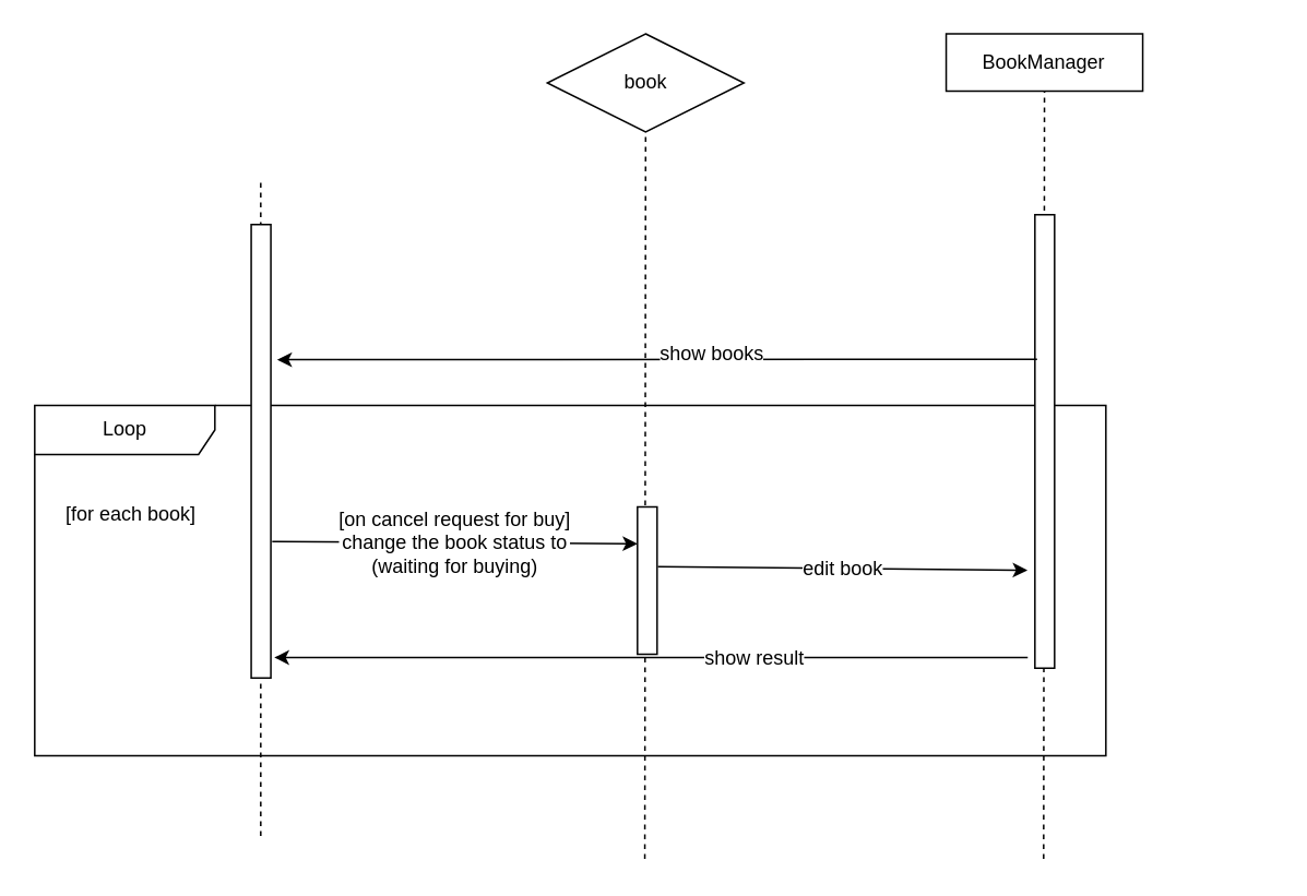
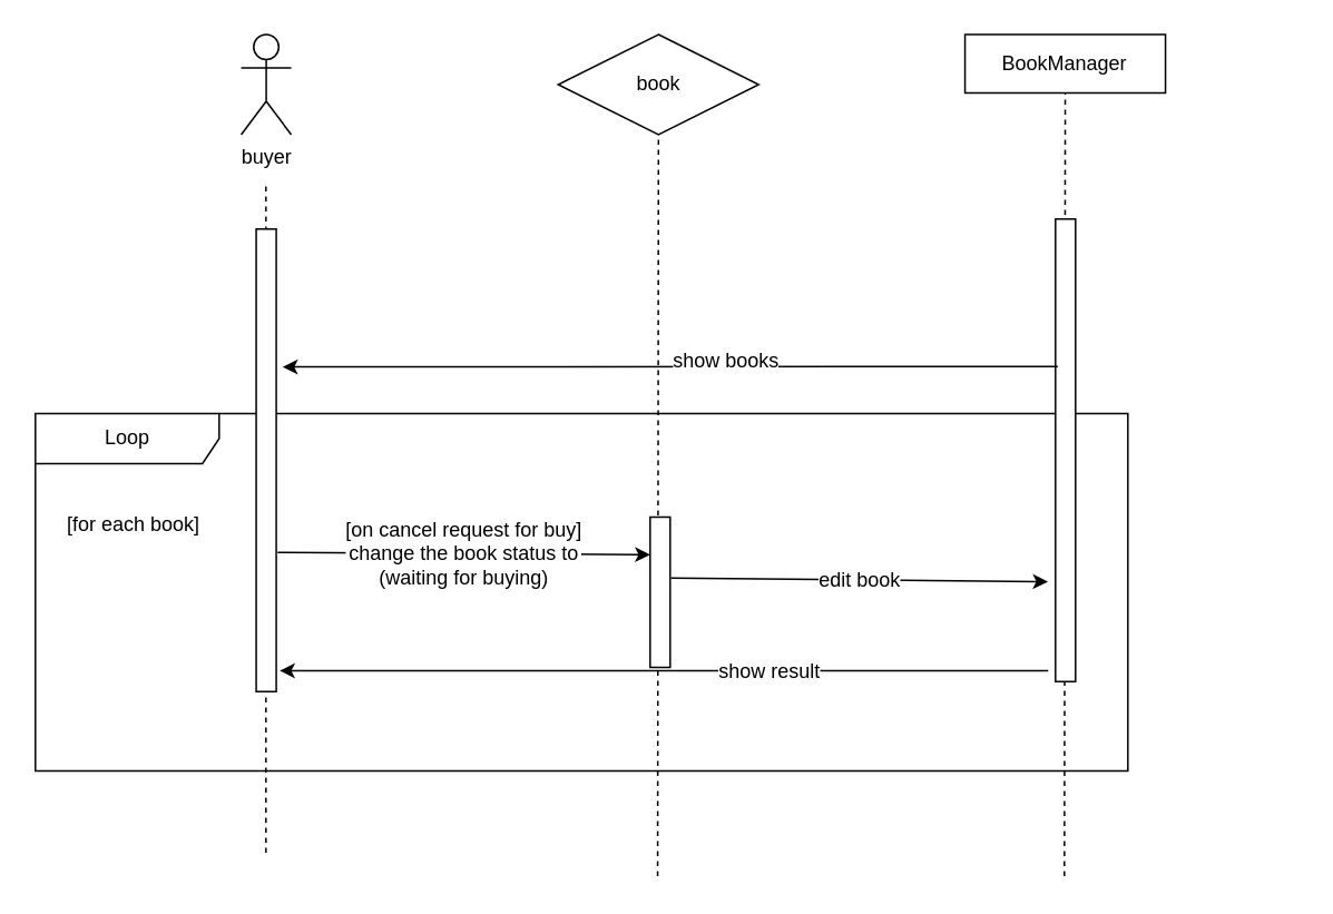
+ <mxCell id="3" value="buyer" style="shape=umlActor;verticalLabelPosition=bottom;labelBackgroundColor=#ffffff;verticalAlign=top;html=1;outlineConnect=0;" parent="1" vertex="1"><mxGeometry x="143.881" y="20" width="30" height="60" as="geometry" /></mxCell>
